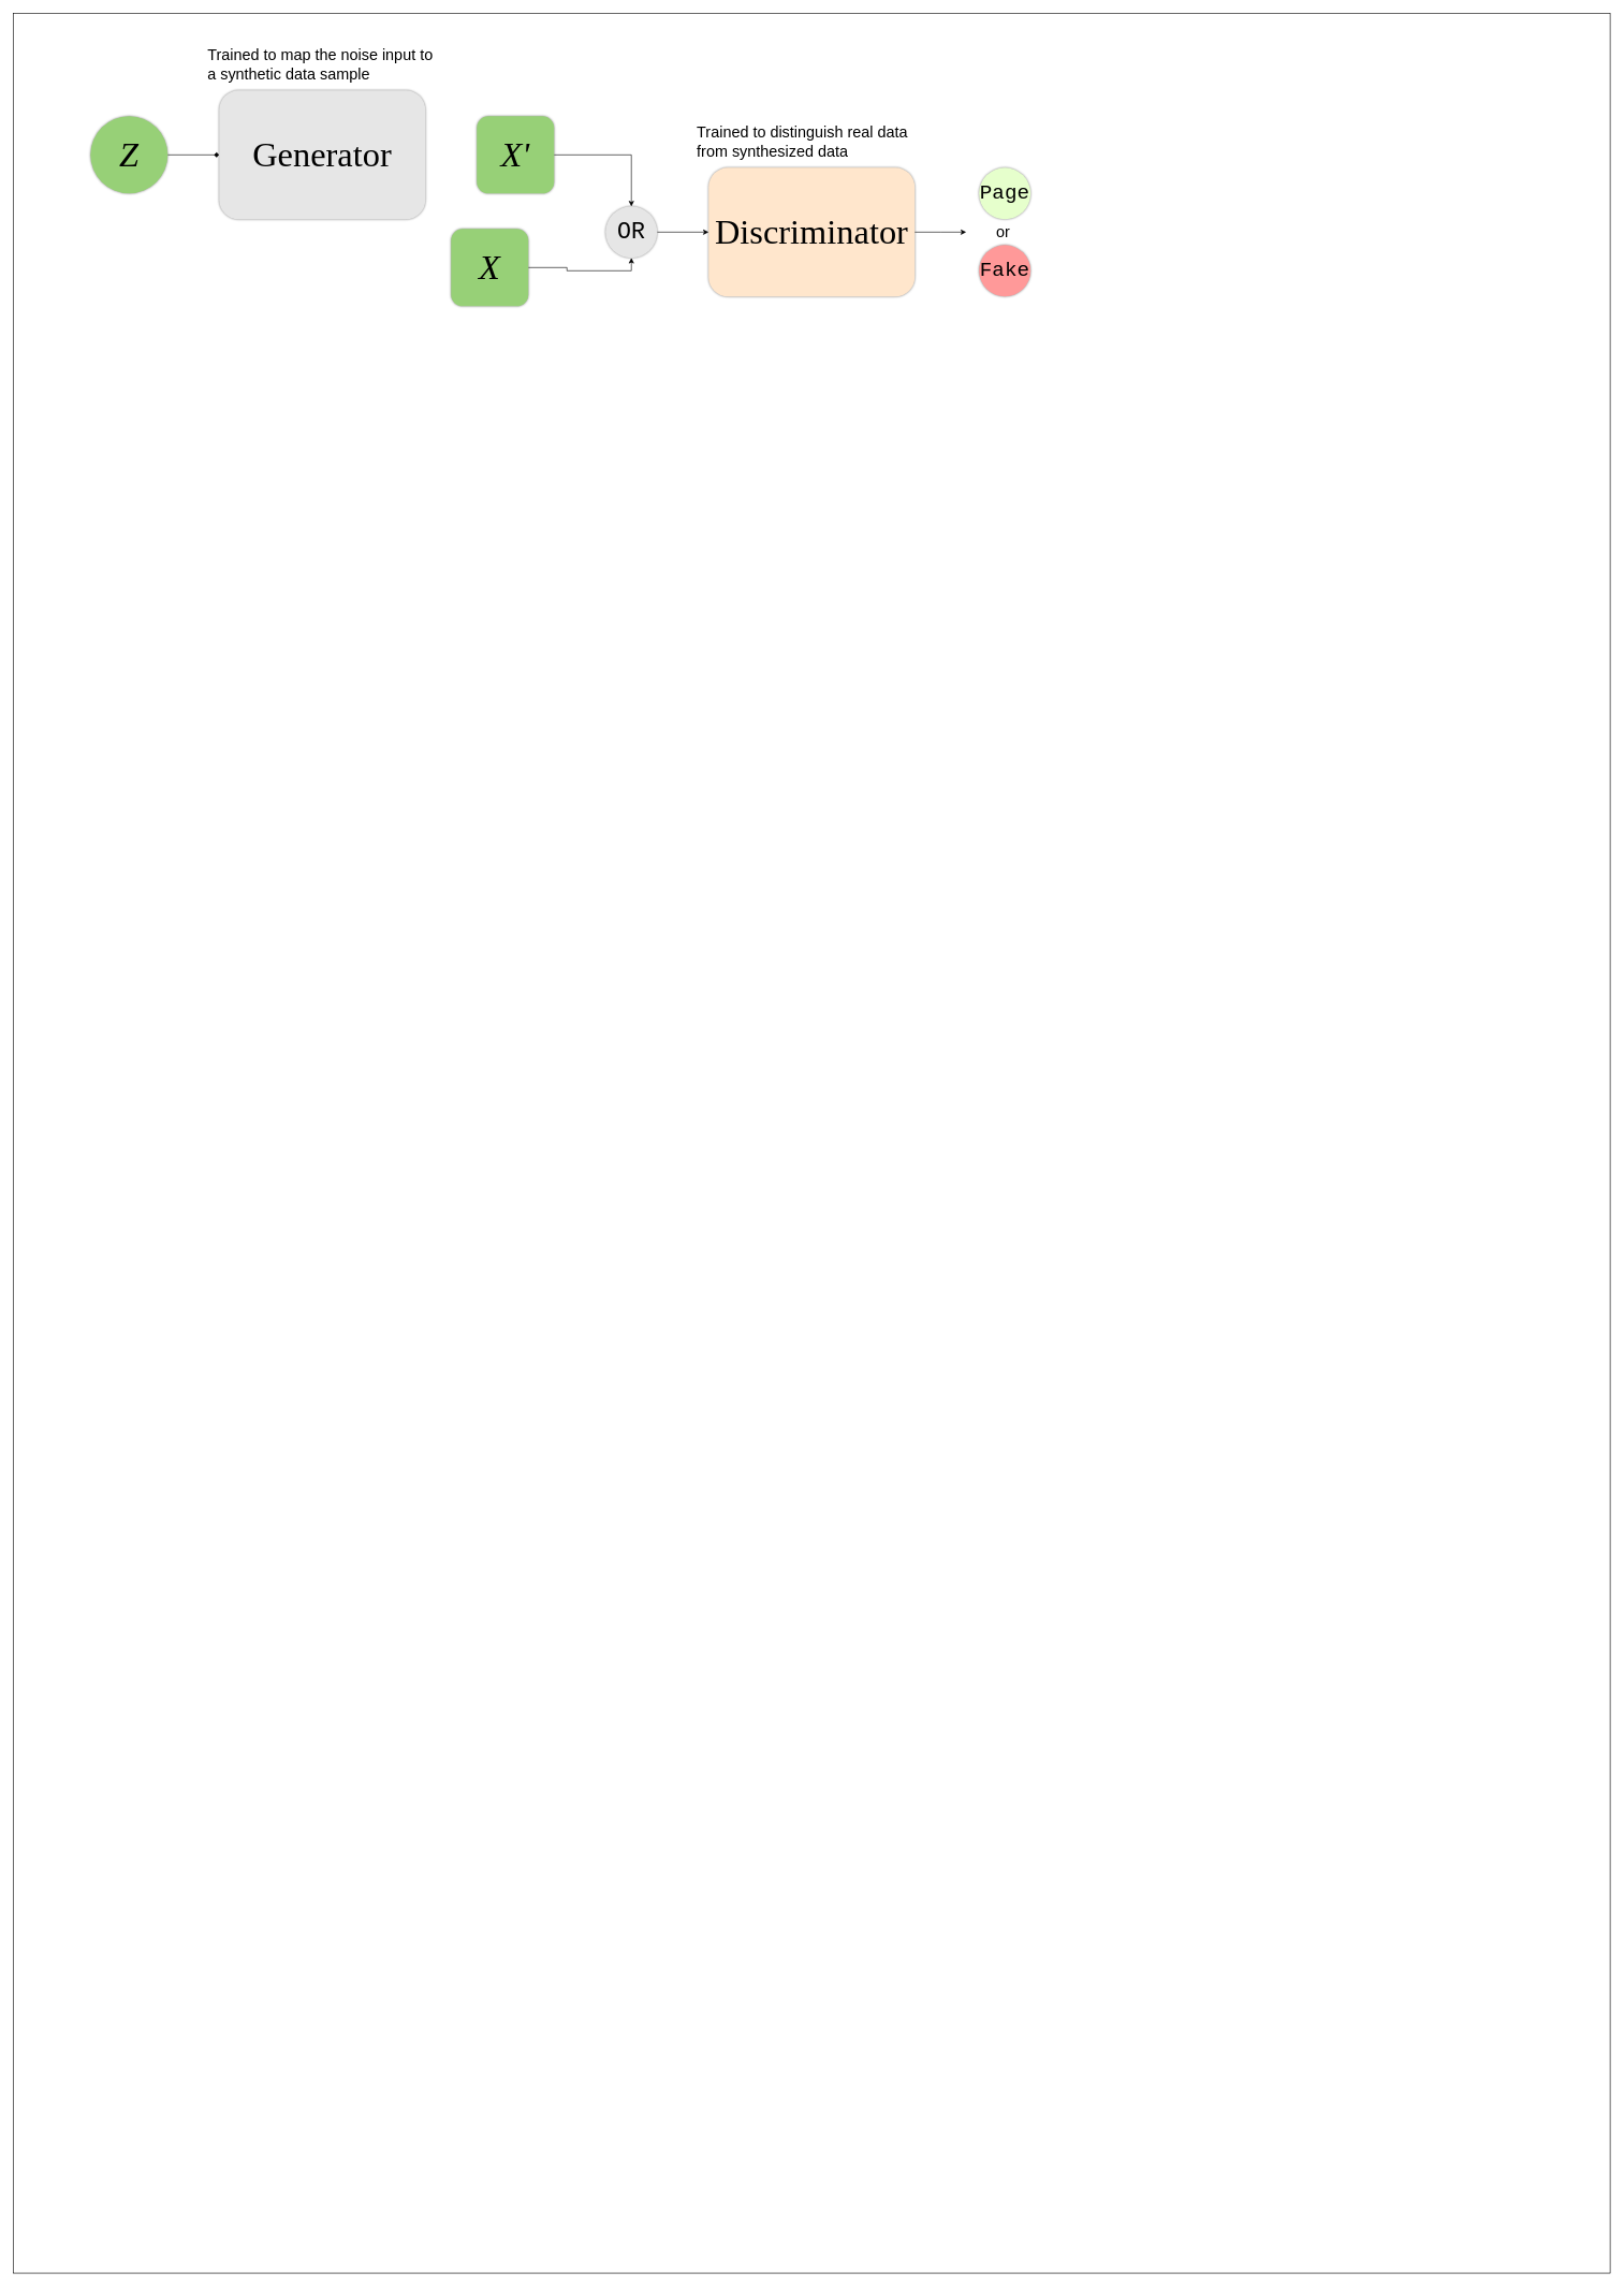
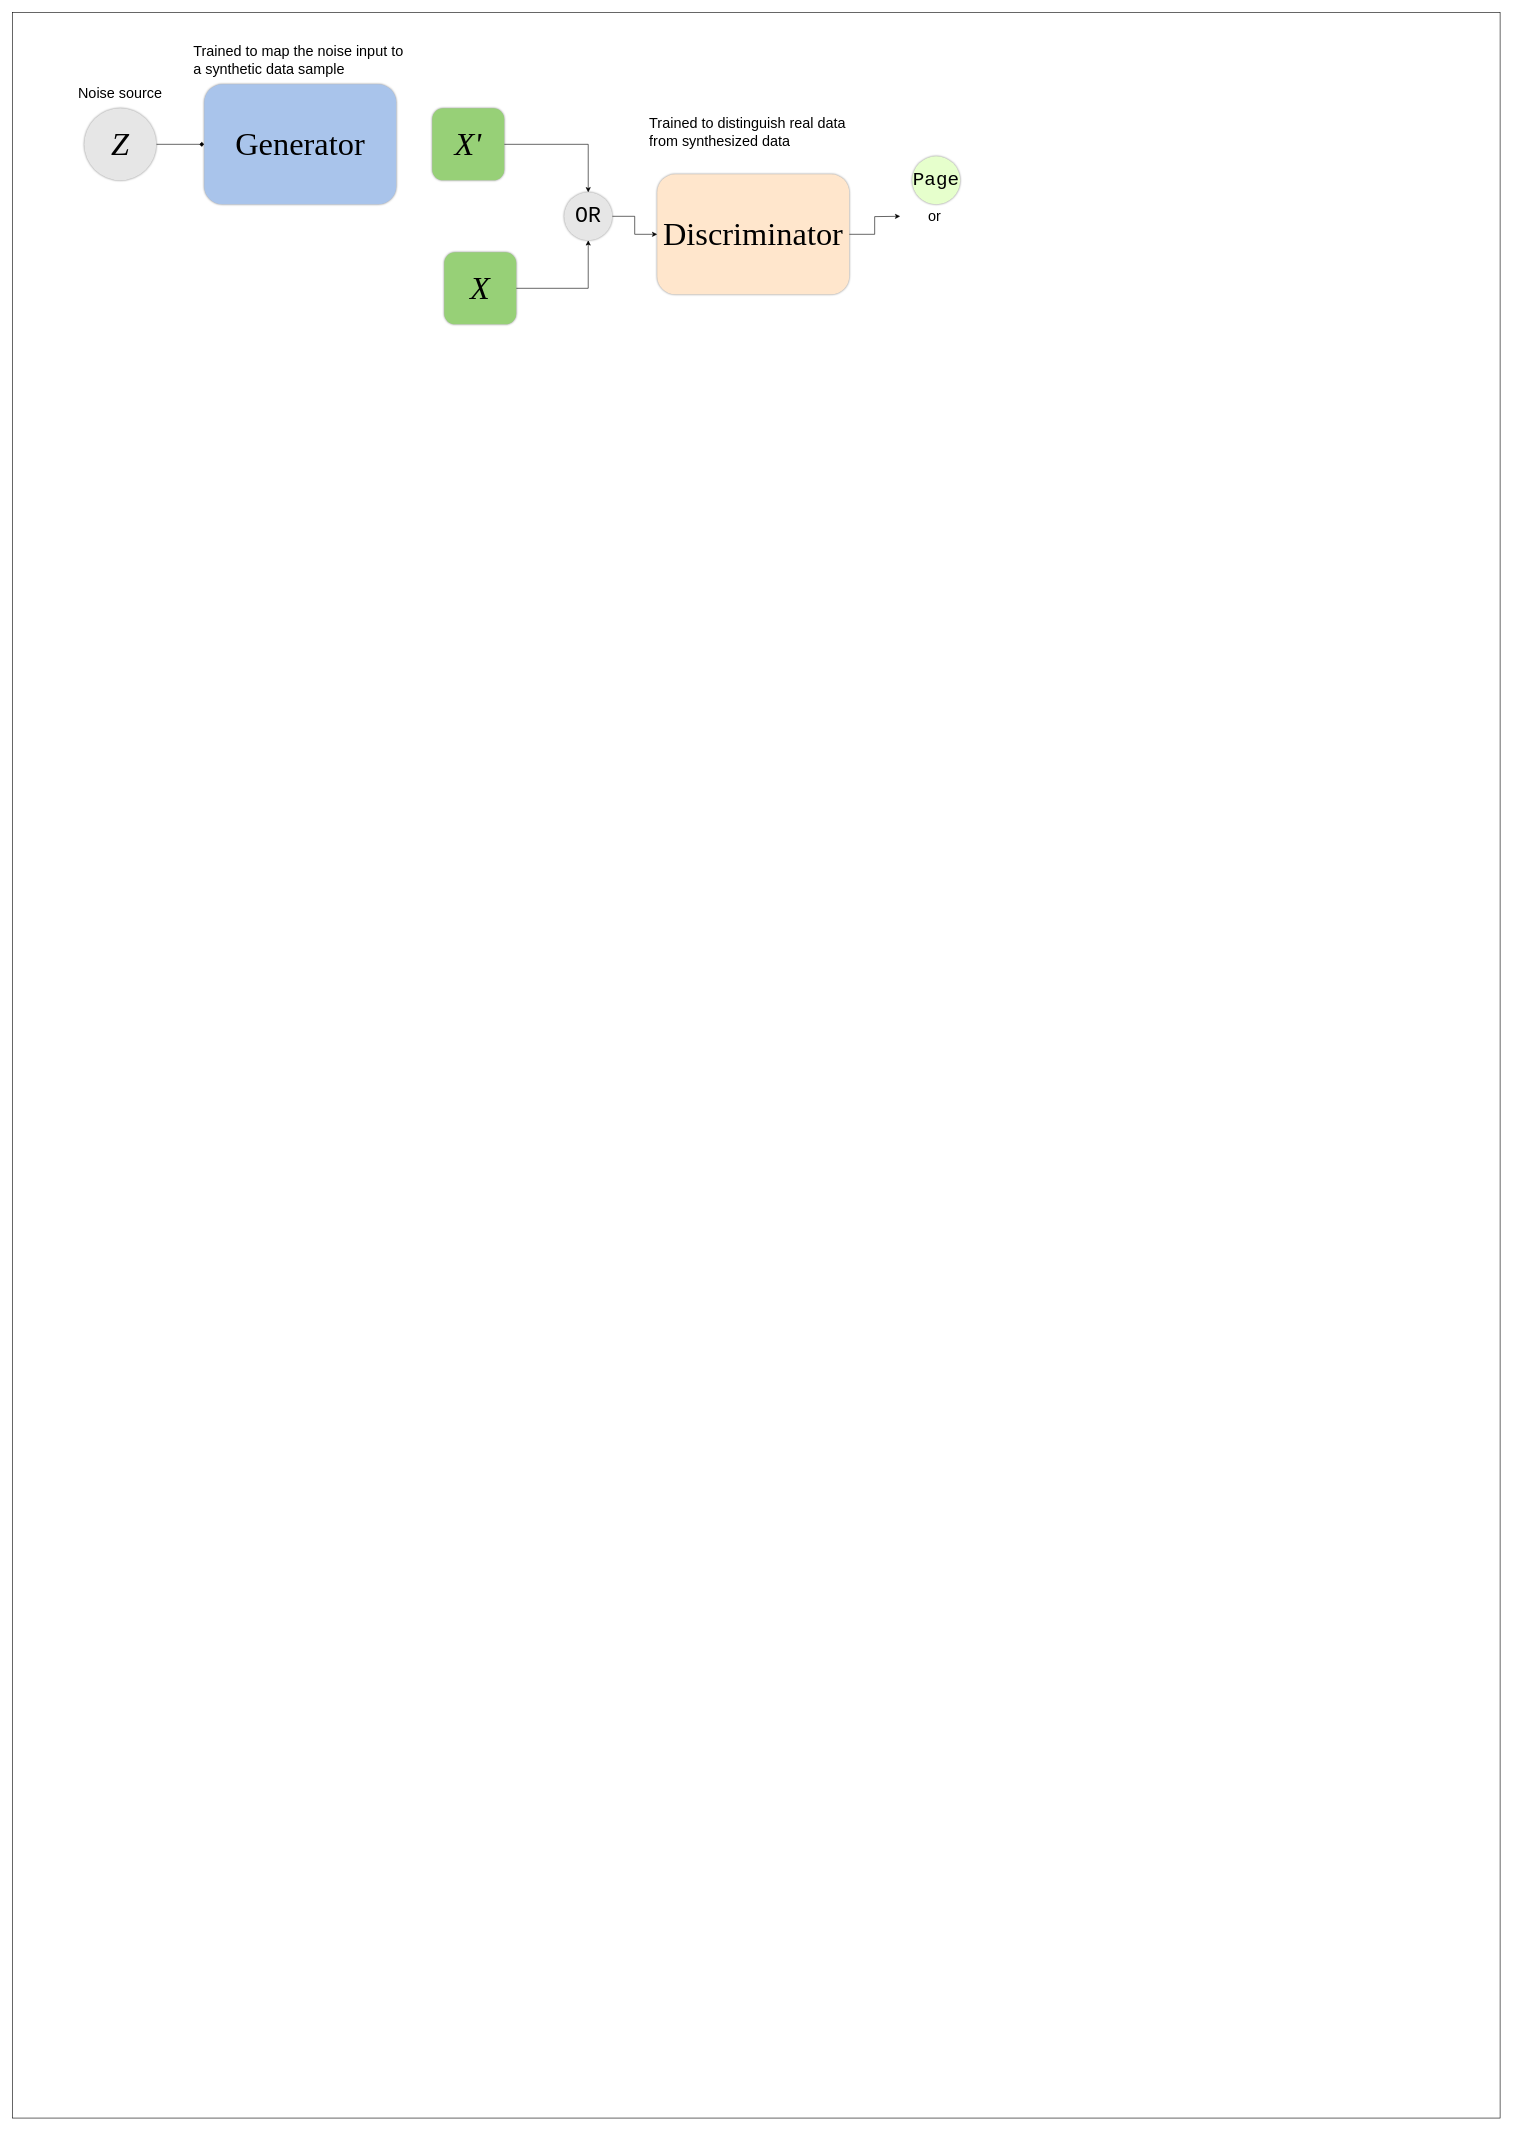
+ <mxCell id="14" value="&lt;font face=&quot;Helvetica&quot; style=&quot;font-size: 24px;&quot;&gt;Noise source&lt;/font&gt;" style="text;html=1;align=center;verticalAlign=middle;whiteSpace=wrap;rounded=0;" vertex="1" parent="1"><mxGeometry x="100" y="140" width="200" height="30" as="geometry" /></mxCell>
- <mxCell id="5" value="&lt;font data-font-src=&quot;https://cdn.jsdelivr.net/gh/vsalvino/computer-modern@main/fonts/sans.css&quot; face=&quot;Computer Modern Sans&quot; style=&quot;font-size: 54px;&quot;&gt;&lt;i style=&quot;&quot;&gt;Z&lt;/i&gt;&lt;/font&gt;" style="ellipse;whiteSpace=wrap;html=1;aspect=fixed;fillColor=#97D077;strokeColor=none;shadow=1;shadowOpacity=50;shadowOffsetX=0;shadowOffsetY=0;" vertex="1" parent="1"><mxGeometry x="140" y="180" width="120" height="120" as="geometry" /></mxCell>
+ <mxCell id="5" value="&lt;font data-font-src=&quot;https://cdn.jsdelivr.net/gh/vsalvino/computer-modern@main/fonts/sans.css&quot; face=&quot;Computer Modern Sans&quot; style=&quot;font-size: 54px;&quot;&gt;&lt;i style=&quot;&quot;&gt;Z&lt;/i&gt;&lt;/font&gt;" style="ellipse;whiteSpace=wrap;html=1;aspect=fixed;fillColor=#e6e6e6;strokeColor=none;shadow=1;shadowOpacity=50;shadowOffsetX=0;shadowOffsetY=0;" vertex="1" parent="1"><mxGeometry x="140" y="180" width="120" height="120" as="geometry" /></mxCell>
- <mxCell id="3" value="&lt;font data-font-src=&quot;https://cdn.jsdelivr.net/gh/vsalvino/computer-modern@main/fonts/sans.css&quot; face=&quot;Computer Modern Sans&quot; style=&quot;font-size: 54px;&quot;&gt;Generator&lt;/font&gt;" style="rounded=1;whiteSpace=wrap;html=1;aspect=fixed;fillColor=#e6e6e6;strokeColor=none;shadow=1;shadowOpacity=50;shadowOffsetX=0;shadowOffsetY=0;" vertex="1" parent="1"><mxGeometry x="340" y="140" width="320" height="200" as="geometry" /></mxCell>
+ <mxCell id="3" value="&lt;font data-font-src=&quot;https://cdn.jsdelivr.net/gh/vsalvino/computer-modern@main/fonts/sans.css&quot; face=&quot;Computer Modern Sans&quot; style=&quot;font-size: 54px;&quot;&gt;Generator&lt;/font&gt;" style="rounded=1;whiteSpace=wrap;html=1;aspect=fixed;fillColor=#A9C4EB;strokeColor=none;shadow=1;shadowOpacity=50;shadowOffsetX=0;shadowOffsetY=0;" vertex="1" parent="1"><mxGeometry x="340" y="140" width="320" height="200" as="geometry" /></mxCell>
- <mxCell id="9" value="&lt;font data-font-src=&quot;https://cdn.jsdelivr.net/gh/vsalvino/computer-modern@main/fonts/sans.css&quot; face=&quot;Computer Modern Sans&quot; style=&quot;&quot;&gt;&lt;span style=&quot;font-size: 54px;&quot;&gt;&lt;i&gt;X'&lt;/i&gt;&lt;/span&gt;&lt;/font&gt;" style="rounded=1;whiteSpace=wrap;html=1;aspect=fixed;fillColor=#97D077;strokeColor=none;shadow=1;shadowOpacity=50;shadowOffsetX=0;shadowOffsetY=0;" vertex="1" parent="1"><mxGeometry x="740" y="180" width="120" height="120" as="geometry" /></mxCell>
+ <mxCell id="9" value="&lt;font data-font-src=&quot;https://cdn.jsdelivr.net/gh/vsalvino/computer-modern@main/fonts/sans.css&quot; face=&quot;Computer Modern Sans&quot; style=&quot;&quot;&gt;&lt;span style=&quot;font-size: 54px;&quot;&gt;&lt;i&gt;X'&lt;/i&gt;&lt;/span&gt;&lt;/font&gt;" style="rounded=1;whiteSpace=wrap;html=1;aspect=fixed;fillColor=#97D077;strokeColor=none;shadow=1;shadowOpacity=50;shadowOffsetX=0;shadowOffsetY=0;" vertex="1" parent="1"><mxGeometry x="720" y="180" width="120" height="120" as="geometry" /></mxCell>
- <mxCell id="11" value="&lt;font data-font-src=&quot;https://cdn.jsdelivr.net/gh/vsalvino/computer-modern@main/fonts/sans.css&quot; face=&quot;Computer Modern Sans&quot; style=&quot;font-size: 54px;&quot;&gt;Discriminator&lt;/font&gt;" style="rounded=1;whiteSpace=wrap;html=1;aspect=fixed;fillColor=#FFE6CC;strokeColor=none;shadow=1;shadowOpacity=50;shadowOffsetX=0;shadowOffsetY=0;" vertex="1" parent="1"><mxGeometry x="1100" y="260" width="320" height="200" as="geometry" /></mxCell>
+ <mxCell id="11" value="&lt;font data-font-src=&quot;https://cdn.jsdelivr.net/gh/vsalvino/computer-modern@main/fonts/sans.css&quot; face=&quot;Computer Modern Sans&quot; style=&quot;font-size: 54px;&quot;&gt;Discriminator&lt;/font&gt;" style="rounded=1;whiteSpace=wrap;html=1;aspect=fixed;fillColor=#FFE6CC;strokeColor=none;shadow=1;shadowOpacity=50;shadowOffsetX=0;shadowOffsetY=0;" vertex="1" parent="1"><mxGeometry x="1095" y="290" width="320" height="200" as="geometry" /></mxCell>
- <mxCell id="7" value="&lt;font data-font-src=&quot;https://cdn.jsdelivr.net/gh/vsalvino/computer-modern@main/fonts/sans.css&quot; face=&quot;Computer Modern Sans&quot; style=&quot;&quot;&gt;&lt;span style=&quot;font-size: 54px;&quot;&gt;&lt;i&gt;X&lt;/i&gt;&lt;/span&gt;&lt;/font&gt;" style="rounded=1;whiteSpace=wrap;html=1;aspect=fixed;fillColor=#97D077;strokeColor=none;shadow=1;shadowOpacity=50;shadowOffsetX=0;shadowOffsetY=0;" vertex="1" parent="1"><mxGeometry x="700" y="355" width="120" height="120" as="geometry" /></mxCell>
+ <mxCell id="7" value="&lt;font data-font-src=&quot;https://cdn.jsdelivr.net/gh/vsalvino/computer-modern@main/fonts/sans.css&quot; face=&quot;Computer Modern Sans&quot; style=&quot;&quot;&gt;&lt;span style=&quot;font-size: 54px;&quot;&gt;&lt;i&gt;X&lt;/i&gt;&lt;/span&gt;&lt;/font&gt;" style="rounded=1;whiteSpace=wrap;html=1;aspect=fixed;fillColor=#97D077;strokeColor=none;shadow=1;shadowOpacity=50;shadowOffsetX=0;shadowOffsetY=0;" vertex="1" parent="1"><mxGeometry x="740" y="420" width="120" height="120" as="geometry" /></mxCell>
- <mxCell id="18" value="&lt;font face=&quot;Courier New&quot; style=&quot;font-size: 32px;&quot;&gt;Fake&lt;/font&gt;" style="ellipse;whiteSpace=wrap;html=1;aspect=fixed;fillColor=#FF9999;strokeColor=none;shadow=1;shadowOpacity=50;shadowOffsetX=0;shadowOffsetY=0;" vertex="1" parent="1"><mxGeometry x="1520" y="380" width="80" height="80" as="geometry" /></mxCell>
